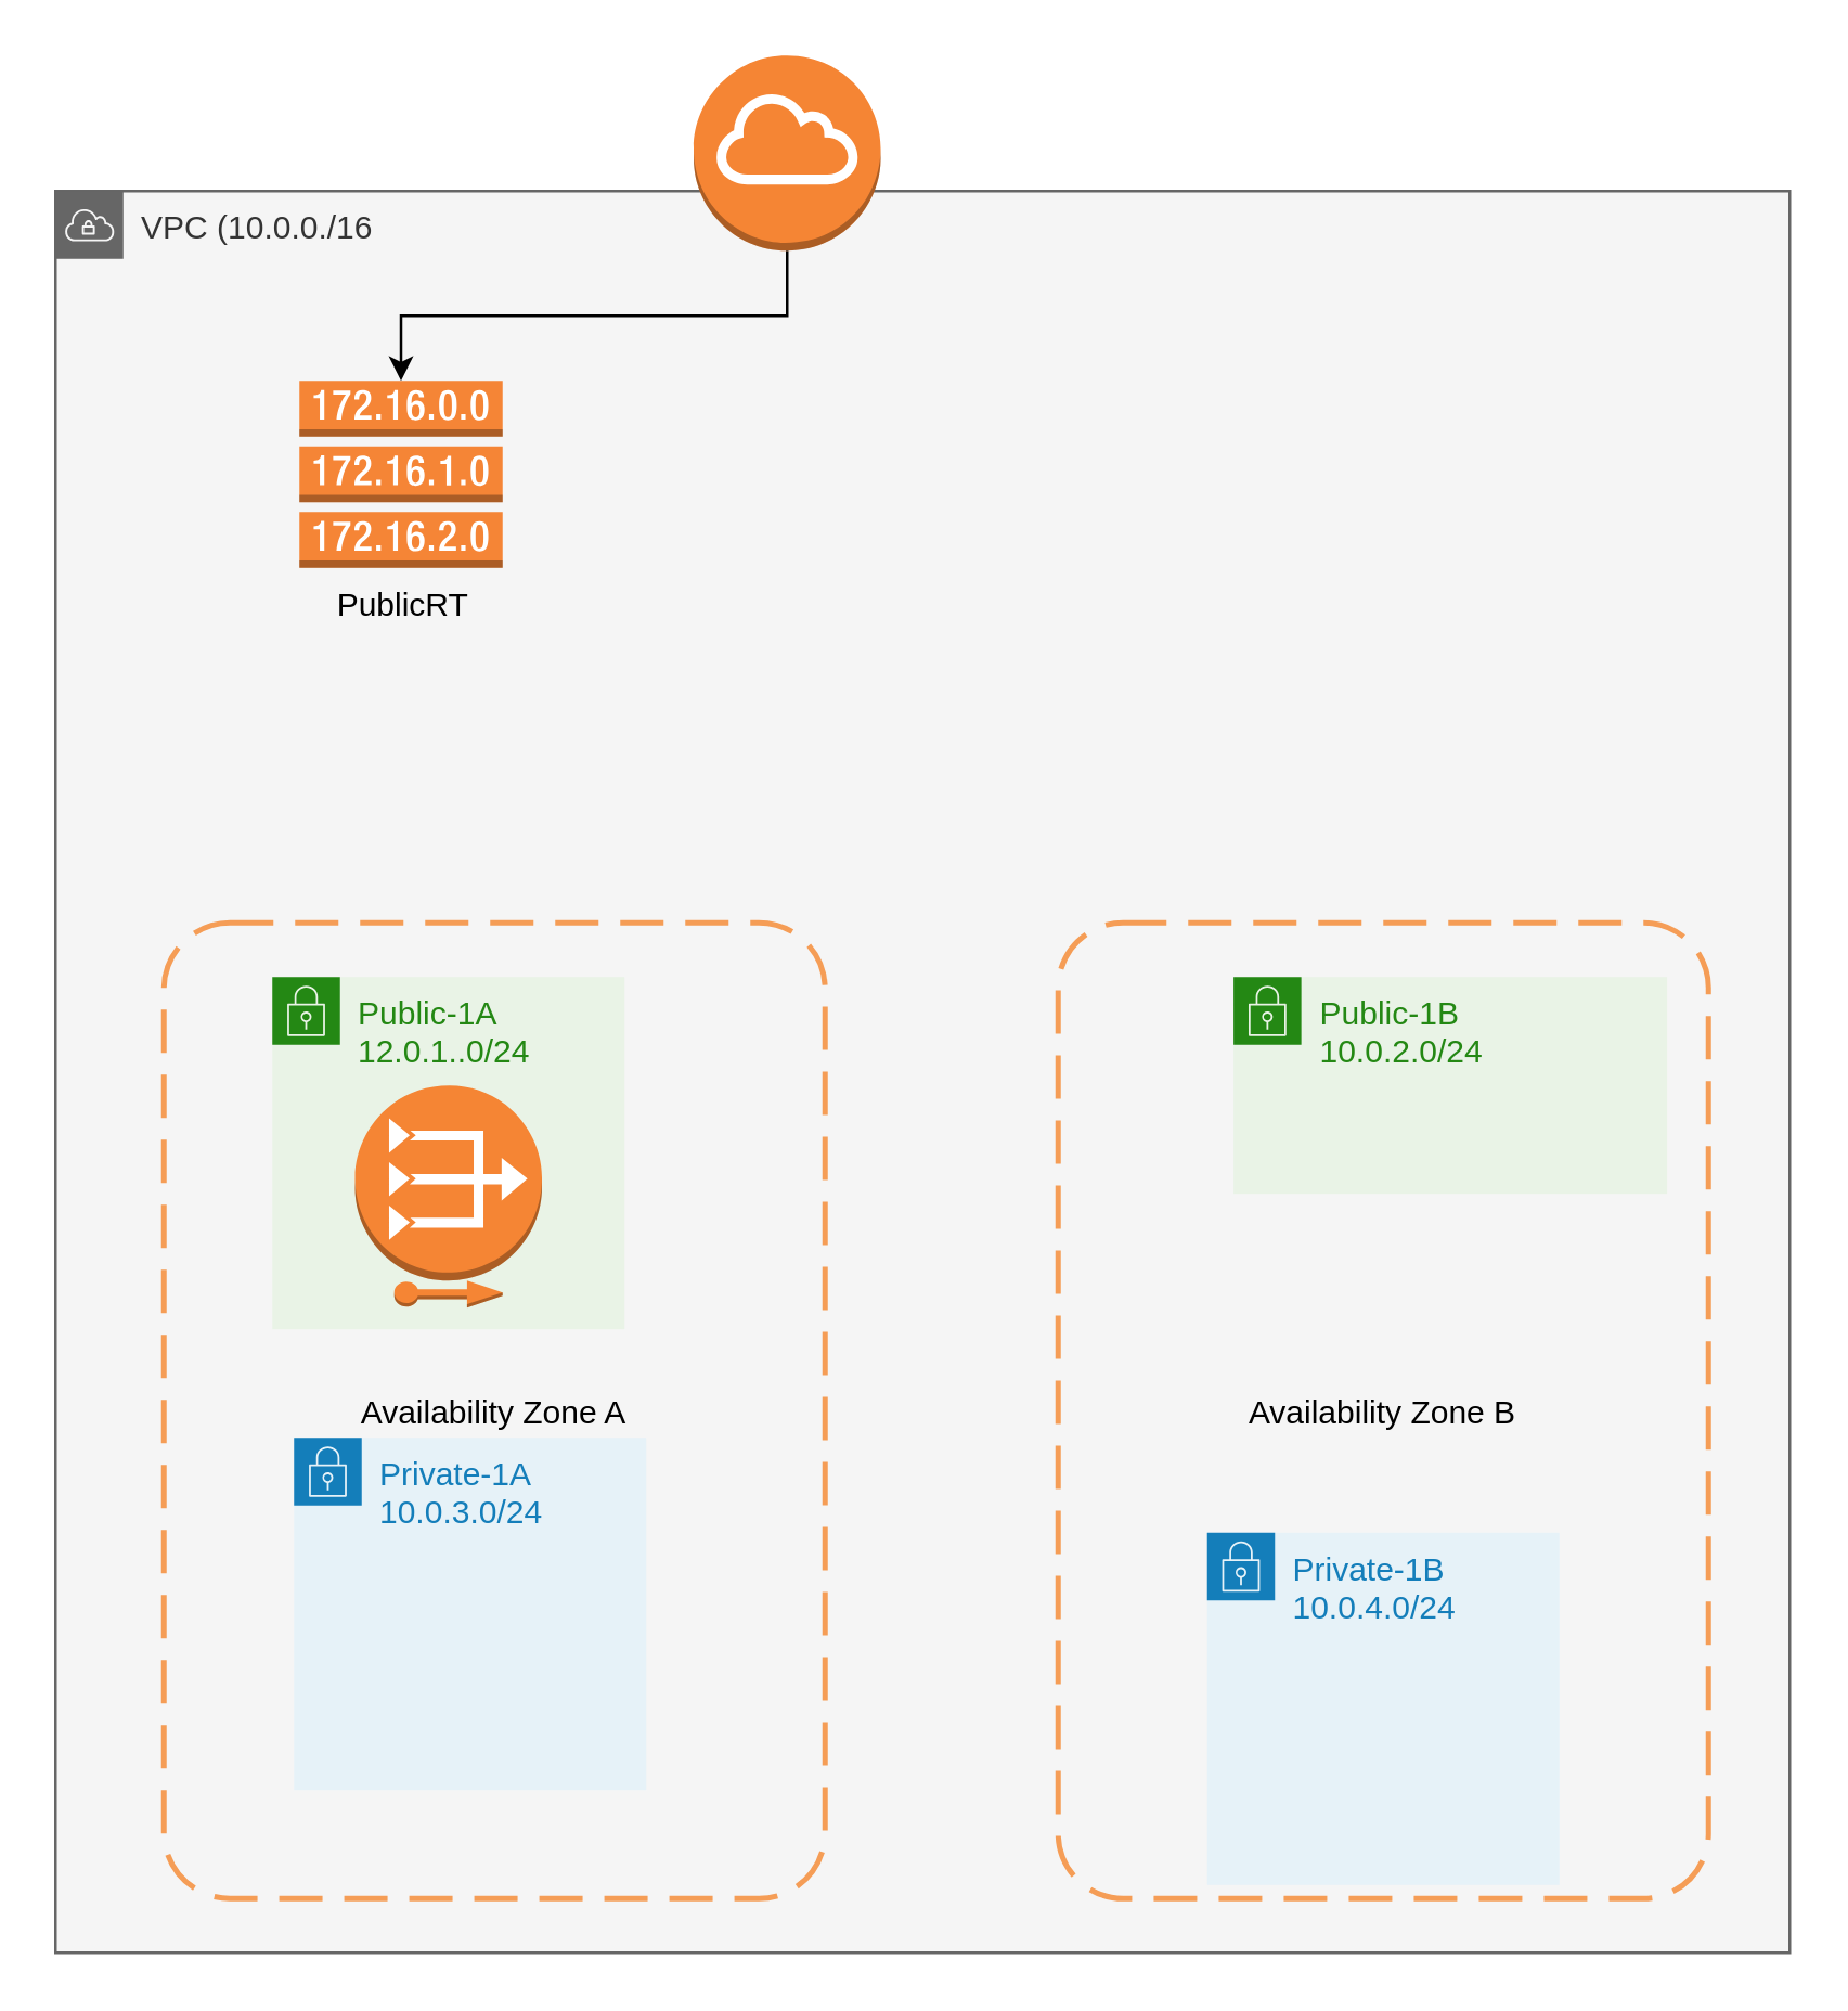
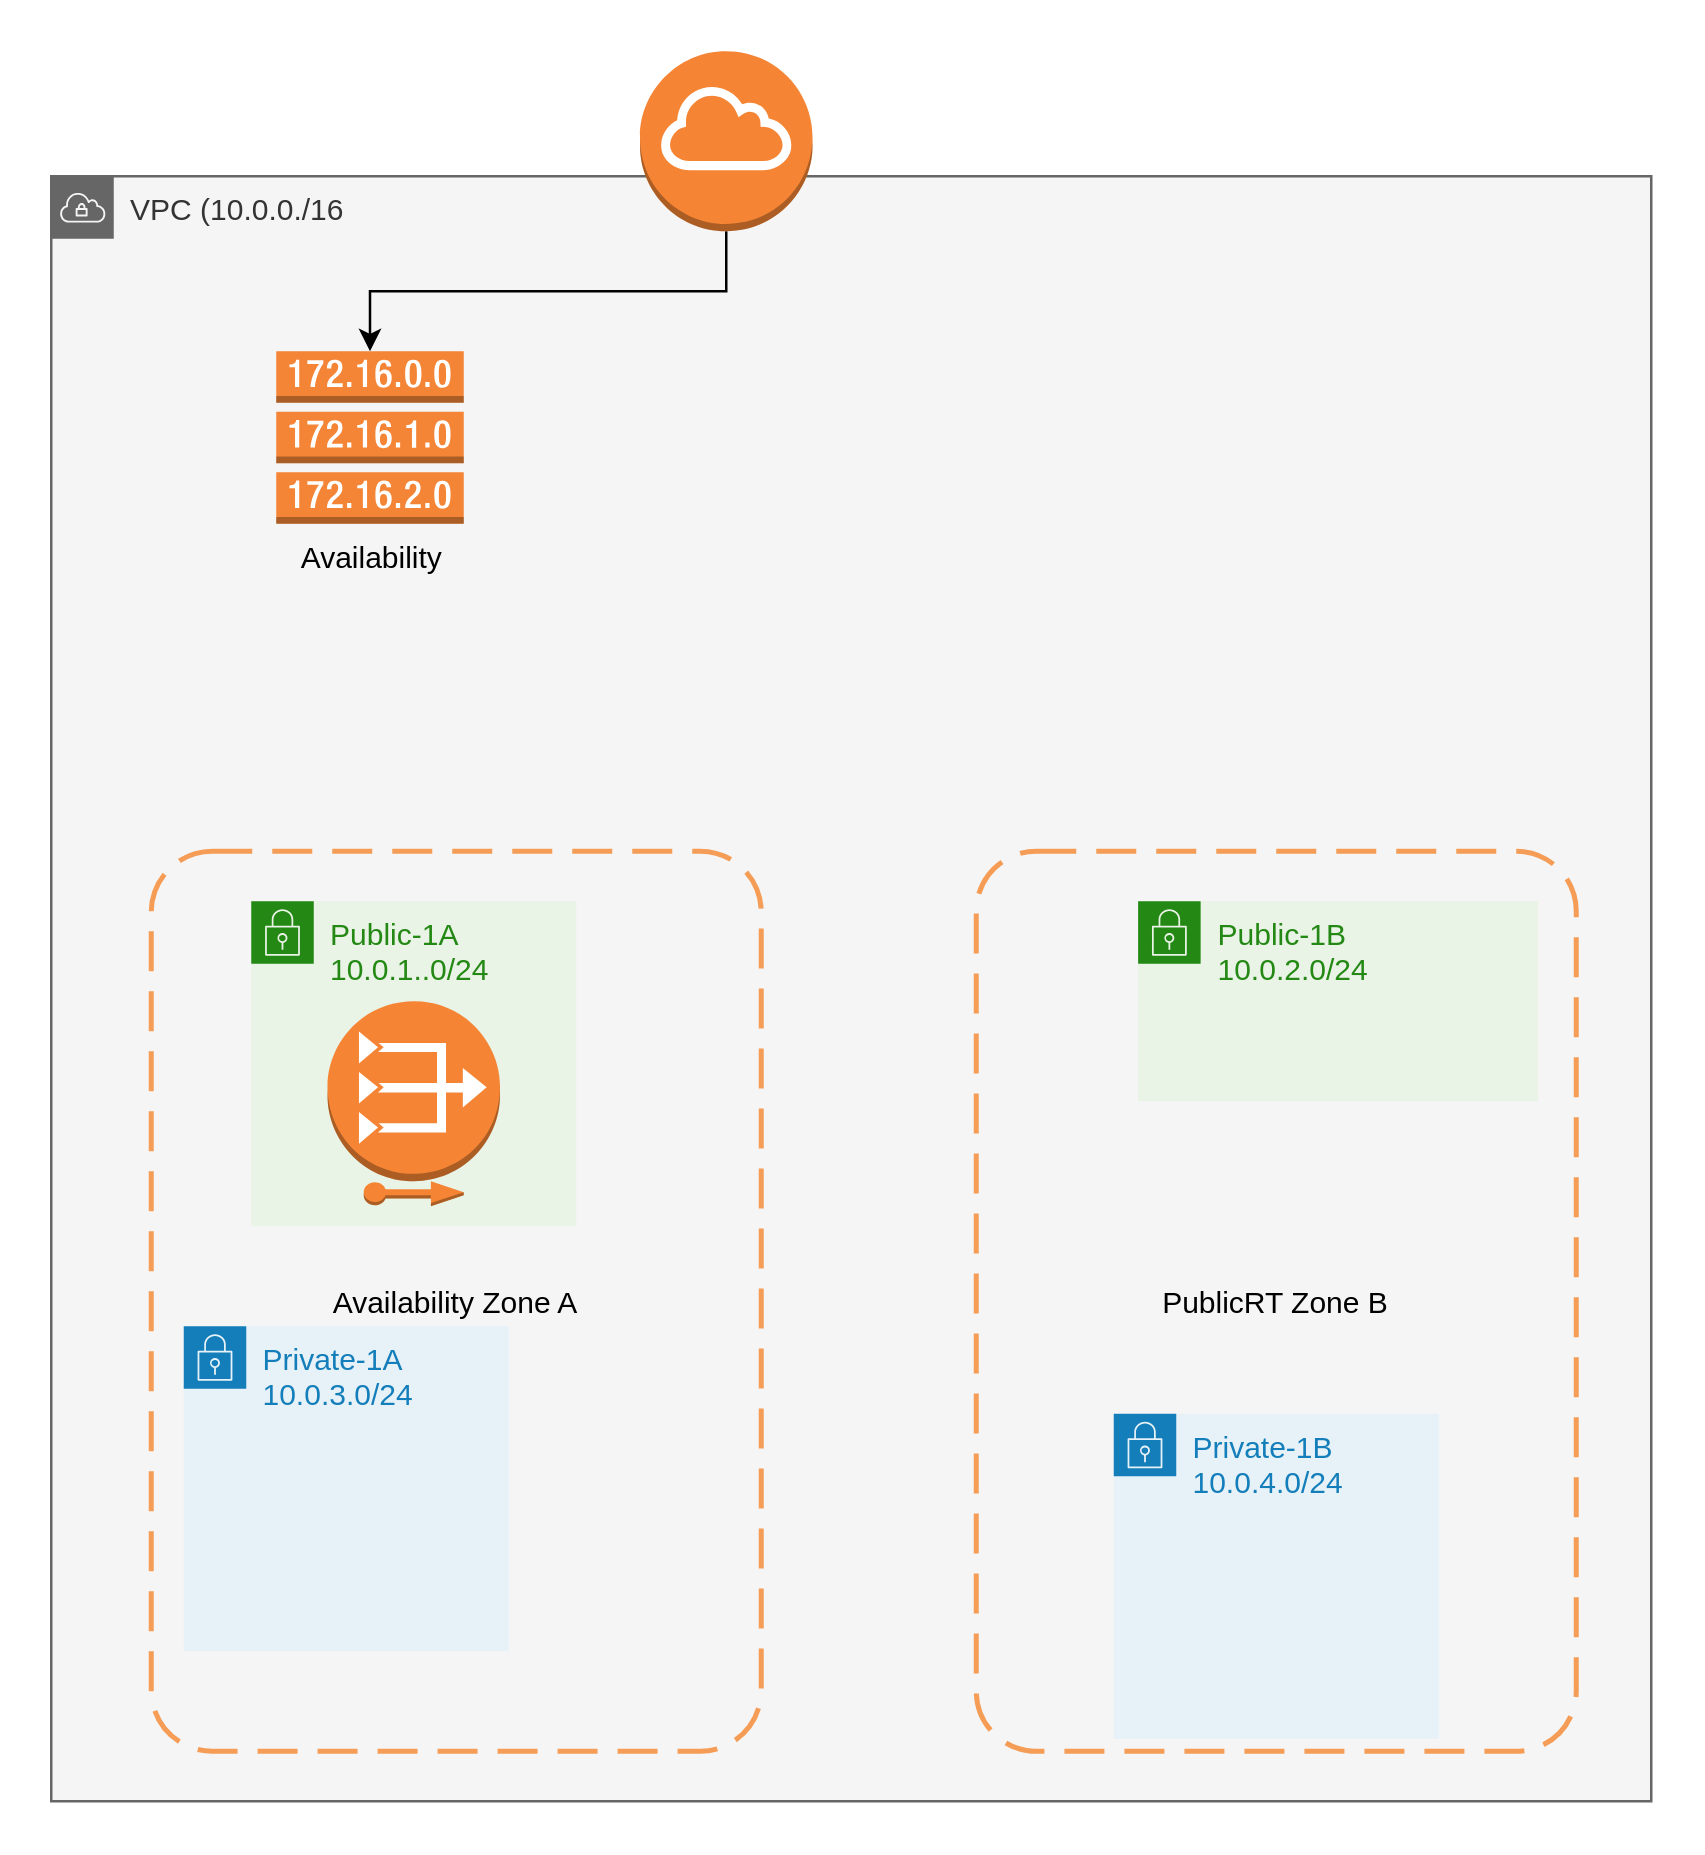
- <mxCell id="5" value="PublicRT" style="outlineConnect=0;dashed=0;verticalLabelPosition=bottom;verticalAlign=top;align=center;html=1;shape=mxgraph.aws3.route_table;fillColor=#F58536;gradientColor=none;" vertex="1" parent="1"><mxGeometry x="110" y="140" width="75" height="69" as="geometry" /></mxCell>
+ <mxCell id="5" value="Availability" style="outlineConnect=0;dashed=0;verticalLabelPosition=bottom;verticalAlign=top;align=center;html=1;shape=mxgraph.aws3.route_table;fillColor=#F58536;gradientColor=none;" vertex="1" parent="1"><mxGeometry x="110" y="140" width="75" height="69" as="geometry" /></mxCell>
- <mxCell id="8" value="Public-1A&lt;br&gt;12.0.1..0/24" style="points=[[0,0],[0.25,0],[0.5,0],[0.75,0],[1,0],[1,0.25],[1,0.5],[1,0.75],[1,1],[0.75,1],[0.5,1],[0.25,1],[0,1],[0,0.75],[0,0.5],[0,0.25]];outlineConnect=0;gradientColor=none;html=1;whiteSpace=wrap;fontSize=12;fontStyle=0;container=1;pointerEvents=0;collapsible=0;recursiveResize=0;shape=mxgraph.aws4.group;grIcon=mxgraph.aws4.group_security_group;grStroke=0;strokeColor=#248814;fillColor=#E9F3E6;verticalAlign=top;align=left;spacingLeft=30;fontColor=#248814;dashed=0;" vertex="1" parent="1"><mxGeometry x="100" y="360" width="130" height="130" as="geometry" /></mxCell>
+ <mxCell id="8" value="Public-1A&lt;br&gt;10.0.1..0/24" style="points=[[0,0],[0.25,0],[0.5,0],[0.75,0],[1,0],[1,0.25],[1,0.5],[1,0.75],[1,1],[0.75,1],[0.5,1],[0.25,1],[0,1],[0,0.75],[0,0.5],[0,0.25]];outlineConnect=0;gradientColor=none;html=1;whiteSpace=wrap;fontSize=12;fontStyle=0;container=1;pointerEvents=0;collapsible=0;recursiveResize=0;shape=mxgraph.aws4.group;grIcon=mxgraph.aws4.group_security_group;grStroke=0;strokeColor=#248814;fillColor=#E9F3E6;verticalAlign=top;align=left;spacingLeft=30;fontColor=#248814;dashed=0;" vertex="1" parent="1"><mxGeometry x="100" y="360" width="130" height="130" as="geometry" /></mxCell>
- <mxCell id="6" value="Availability Zone B" style="rounded=1;arcSize=10;dashed=1;strokeColor=#F59D56;fillColor=none;gradientColor=none;dashPattern=8 4;strokeWidth=2;" vertex="1" parent="1"><mxGeometry x="390" y="340" width="240" height="360" as="geometry" /></mxCell>
+ <mxCell id="6" value="PublicRT Zone B" style="rounded=1;arcSize=10;dashed=1;strokeColor=#F59D56;fillColor=none;gradientColor=none;dashPattern=8 4;strokeWidth=2;" vertex="1" parent="1"><mxGeometry x="390" y="340" width="240" height="360" as="geometry" /></mxCell>
- <mxCell id="12" value="Private-1A&lt;br&gt;10.0.3.0/24" style="points=[[0,0],[0.25,0],[0.5,0],[0.75,0],[1,0],[1,0.25],[1,0.5],[1,0.75],[1,1],[0.75,1],[0.5,1],[0.25,1],[0,1],[0,0.75],[0,0.5],[0,0.25]];outlineConnect=0;gradientColor=none;html=1;whiteSpace=wrap;fontSize=12;fontStyle=0;container=1;pointerEvents=0;collapsible=0;recursiveResize=0;shape=mxgraph.aws4.group;grIcon=mxgraph.aws4.group_security_group;grStroke=0;strokeColor=#147EBA;fillColor=#E6F2F8;verticalAlign=top;align=left;spacingLeft=30;fontColor=#147EBA;dashed=0;" vertex="1" parent="1"><mxGeometry x="108" y="530" width="130" height="130" as="geometry" /></mxCell>
+ <mxCell id="12" value="Private-1A&lt;br&gt;10.0.3.0/24" style="points=[[0,0],[0.25,0],[0.5,0],[0.75,0],[1,0],[1,0.25],[1,0.5],[1,0.75],[1,1],[0.75,1],[0.5,1],[0.25,1],[0,1],[0,0.75],[0,0.5],[0,0.25]];outlineConnect=0;gradientColor=none;html=1;whiteSpace=wrap;fontSize=12;fontStyle=0;container=1;pointerEvents=0;collapsible=0;recursiveResize=0;shape=mxgraph.aws4.group;grIcon=mxgraph.aws4.group_security_group;grStroke=0;strokeColor=#147EBA;fillColor=#E6F2F8;verticalAlign=top;align=left;spacingLeft=30;fontColor=#147EBA;dashed=0;" vertex="1" parent="1"><mxGeometry x="73" y="530" width="130" height="130" as="geometry" /></mxCell>
